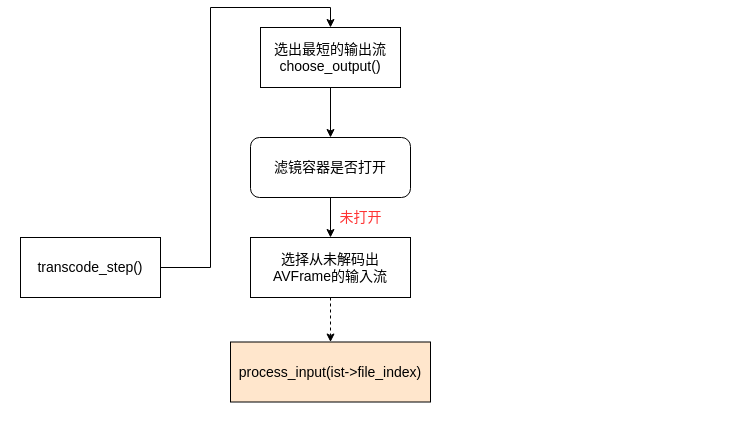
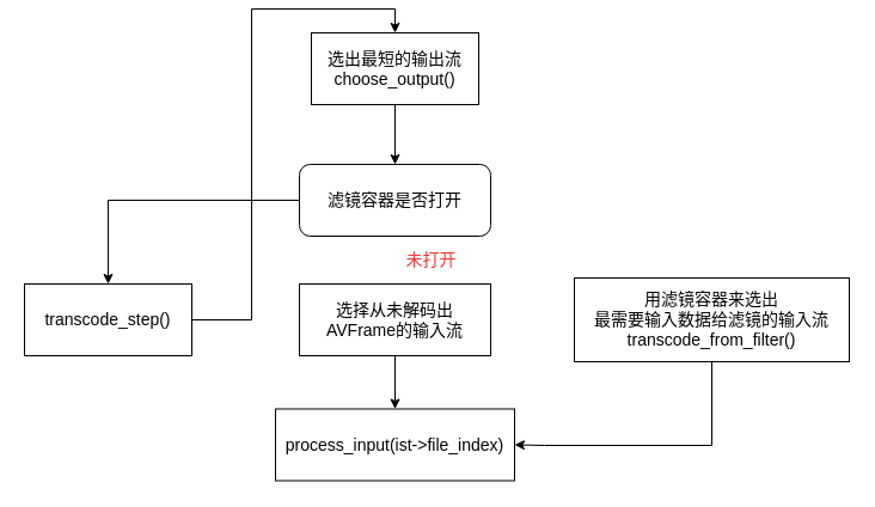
- <mxCell id="6" style="edgeStyle=orthogonalEdgeStyle;rounded=0;orthogonalLoop=1;jettySize=auto;html=1;fontSize=14;" parent="1" source="7" target="9" edge="1"><mxGeometry relative="1" as="geometry" /></mxCell>
+ <mxCell id="6" style="edgeStyle=orthogonalEdgeStyle;rounded=0;orthogonalLoop=1;jettySize=auto;html=1;fontSize=14;" parent="1" source="7" target="3" edge="1"><mxGeometry relative="1" as="geometry" /></mxCell>
+ <mxCell id="11" value="&lt;span style=&quot;font-size: 14px;&quot;&gt;用滤镜容器来选出&lt;/span&gt;&lt;br&gt;&lt;span style=&quot;font-size: 14px;&quot;&gt;最需要输入数据给滤镜的输入流&lt;/span&gt;&lt;br&gt;&lt;span style=&quot;font-size: 14px;&quot;&gt;transcode_from_filter()&lt;/span&gt;" style="rounded=0;whiteSpace=wrap;html=1;" parent="1" vertex="1"><mxGeometry x="480" y="225" width="230" height="70" as="geometry" /></mxCell>
- <mxCell id="8" style="edgeStyle=orthogonalEdgeStyle;rounded=0;orthogonalLoop=1;jettySize=auto;html=1;fontSize=14;dashed=1;" parent="1" source="9" target="12" edge="1"><mxGeometry relative="1" as="geometry" /></mxCell>
+ <mxCell id="8" style="edgeStyle=orthogonalEdgeStyle;rounded=0;orthogonalLoop=1;jettySize=auto;html=1;fontSize=14;" parent="1" source="9" target="12" edge="1"><mxGeometry relative="1" as="geometry" /></mxCell>
- <mxCell id="12" value="&lt;span style=&quot;font-size: 14px;&quot;&gt;process_input(ist-&amp;gt;file_index)&lt;/span&gt;" style="rounded=0;whiteSpace=wrap;html=1;fontSize=14;fillColor=#ffe6cc;" parent="1" vertex="1"><mxGeometry x="230" y="334.5" width="200" height="60" as="geometry" /></mxCell>
+ <mxCell id="12" value="&lt;span style=&quot;font-size: 14px;&quot;&gt;process_input(ist-&amp;gt;file_index)&lt;/span&gt;" style="rounded=0;whiteSpace=wrap;html=1;fontSize=14;" parent="1" vertex="1"><mxGeometry x="230" y="334.5" width="200" height="60" as="geometry" /></mxCell>
+ <mxCell id="10" style="edgeStyle=orthogonalEdgeStyle;rounded=0;orthogonalLoop=1;jettySize=auto;html=1;entryX=1;entryY=0.5;entryDx=0;entryDy=0;fontSize=14;" parent="1" source="11" target="12" edge="1"><mxGeometry relative="1" as="geometry"><Array as="points"><mxPoint x="595" y="365" /><mxPoint x="455" y="365" /></Array></mxGeometry></mxCell>
